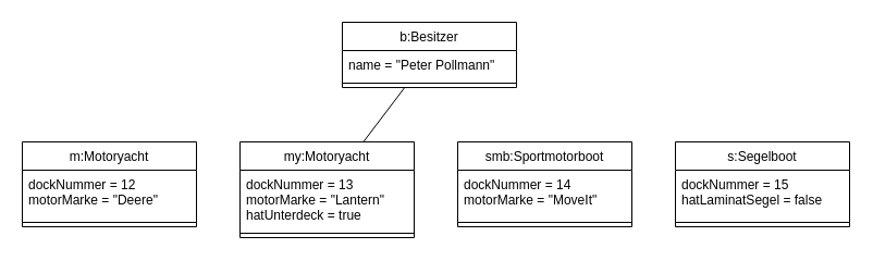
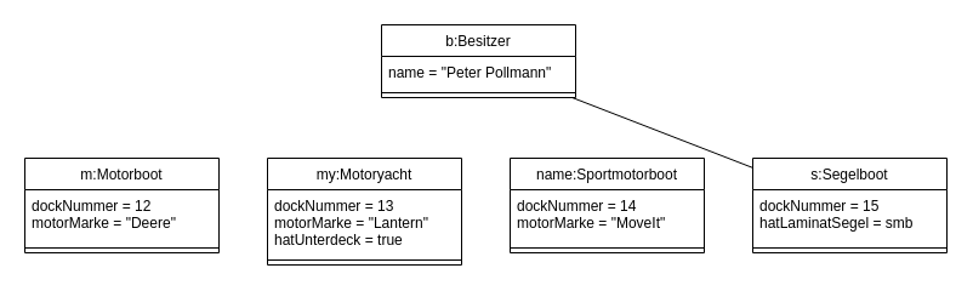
- <mxCell id="2" style="edgeStyle=none;rounded=0;orthogonalLoop=1;jettySize=auto;html=1;endArrow=none;endFill=0;" edge="1" parent="1" source="4" target="10"><mxGeometry relative="1" as="geometry" /></mxCell>
+ <mxCell id="3" style="edgeStyle=none;rounded=0;orthogonalLoop=1;jettySize=auto;html=1;endArrow=none;endFill=0;" edge="1" parent="1" source="4" target="16"><mxGeometry relative="1" as="geometry" /></mxCell>
- <mxCell id="7" value="m:Motoryacht" style="swimlane;fontStyle=0;align=center;verticalAlign=top;childLayout=stackLayout;horizontal=1;startSize=26;horizontalStack=0;resizeParent=1;resizeLast=0;collapsible=1;marginBottom=0;rounded=0;shadow=0;strokeWidth=1;" vertex="1" parent="1"><mxGeometry x="20" y="130" width="160" height="78" as="geometry"><mxRectangle x="130" y="380" width="160" height="26" as="alternateBounds" /></mxGeometry></mxCell>
+ <mxCell id="7" value="m:Motorboot" style="swimlane;fontStyle=0;align=center;verticalAlign=top;childLayout=stackLayout;horizontal=1;startSize=26;horizontalStack=0;resizeParent=1;resizeLast=0;collapsible=1;marginBottom=0;rounded=0;shadow=0;strokeWidth=1;" vertex="1" parent="1"><mxGeometry x="20" y="130" width="160" height="78" as="geometry"><mxRectangle x="130" y="380" width="160" height="26" as="alternateBounds" /></mxGeometry></mxCell>
- <mxCell id="13" value="smb:Sportmotorboot" style="swimlane;fontStyle=0;align=center;verticalAlign=top;childLayout=stackLayout;horizontal=1;startSize=26;horizontalStack=0;resizeParent=1;resizeLast=0;collapsible=1;marginBottom=0;rounded=0;shadow=0;strokeWidth=1;" vertex="1" parent="1"><mxGeometry x="420" y="130" width="160" height="78" as="geometry"><mxRectangle x="130" y="380" width="160" height="26" as="alternateBounds" /></mxGeometry></mxCell>
+ <mxCell id="13" value="name:Sportmotorboot" style="swimlane;fontStyle=0;align=center;verticalAlign=top;childLayout=stackLayout;horizontal=1;startSize=26;horizontalStack=0;resizeParent=1;resizeLast=0;collapsible=1;marginBottom=0;rounded=0;shadow=0;strokeWidth=1;" vertex="1" parent="1"><mxGeometry x="420" y="130" width="160" height="78" as="geometry"><mxRectangle x="130" y="380" width="160" height="26" as="alternateBounds" /></mxGeometry></mxCell>
- <mxCell id="17" value="dockNummer = 15&#10;hatLaminatSegel = false" style="text;align=left;verticalAlign=top;spacingLeft=4;spacingRight=4;overflow=hidden;rotatable=0;points=[[0,0.5],[1,0.5]];portConstraint=eastwest;" vertex="1" parent="16"><mxGeometry y="26" width="160" height="44" as="geometry" /></mxCell>
+ <mxCell id="17" value="dockNummer = 15&#10;hatLaminatSegel = smb" style="text;align=left;verticalAlign=top;spacingLeft=4;spacingRight=4;overflow=hidden;rotatable=0;points=[[0,0.5],[1,0.5]];portConstraint=eastwest;" vertex="1" parent="16"><mxGeometry y="26" width="160" height="44" as="geometry" /></mxCell>
